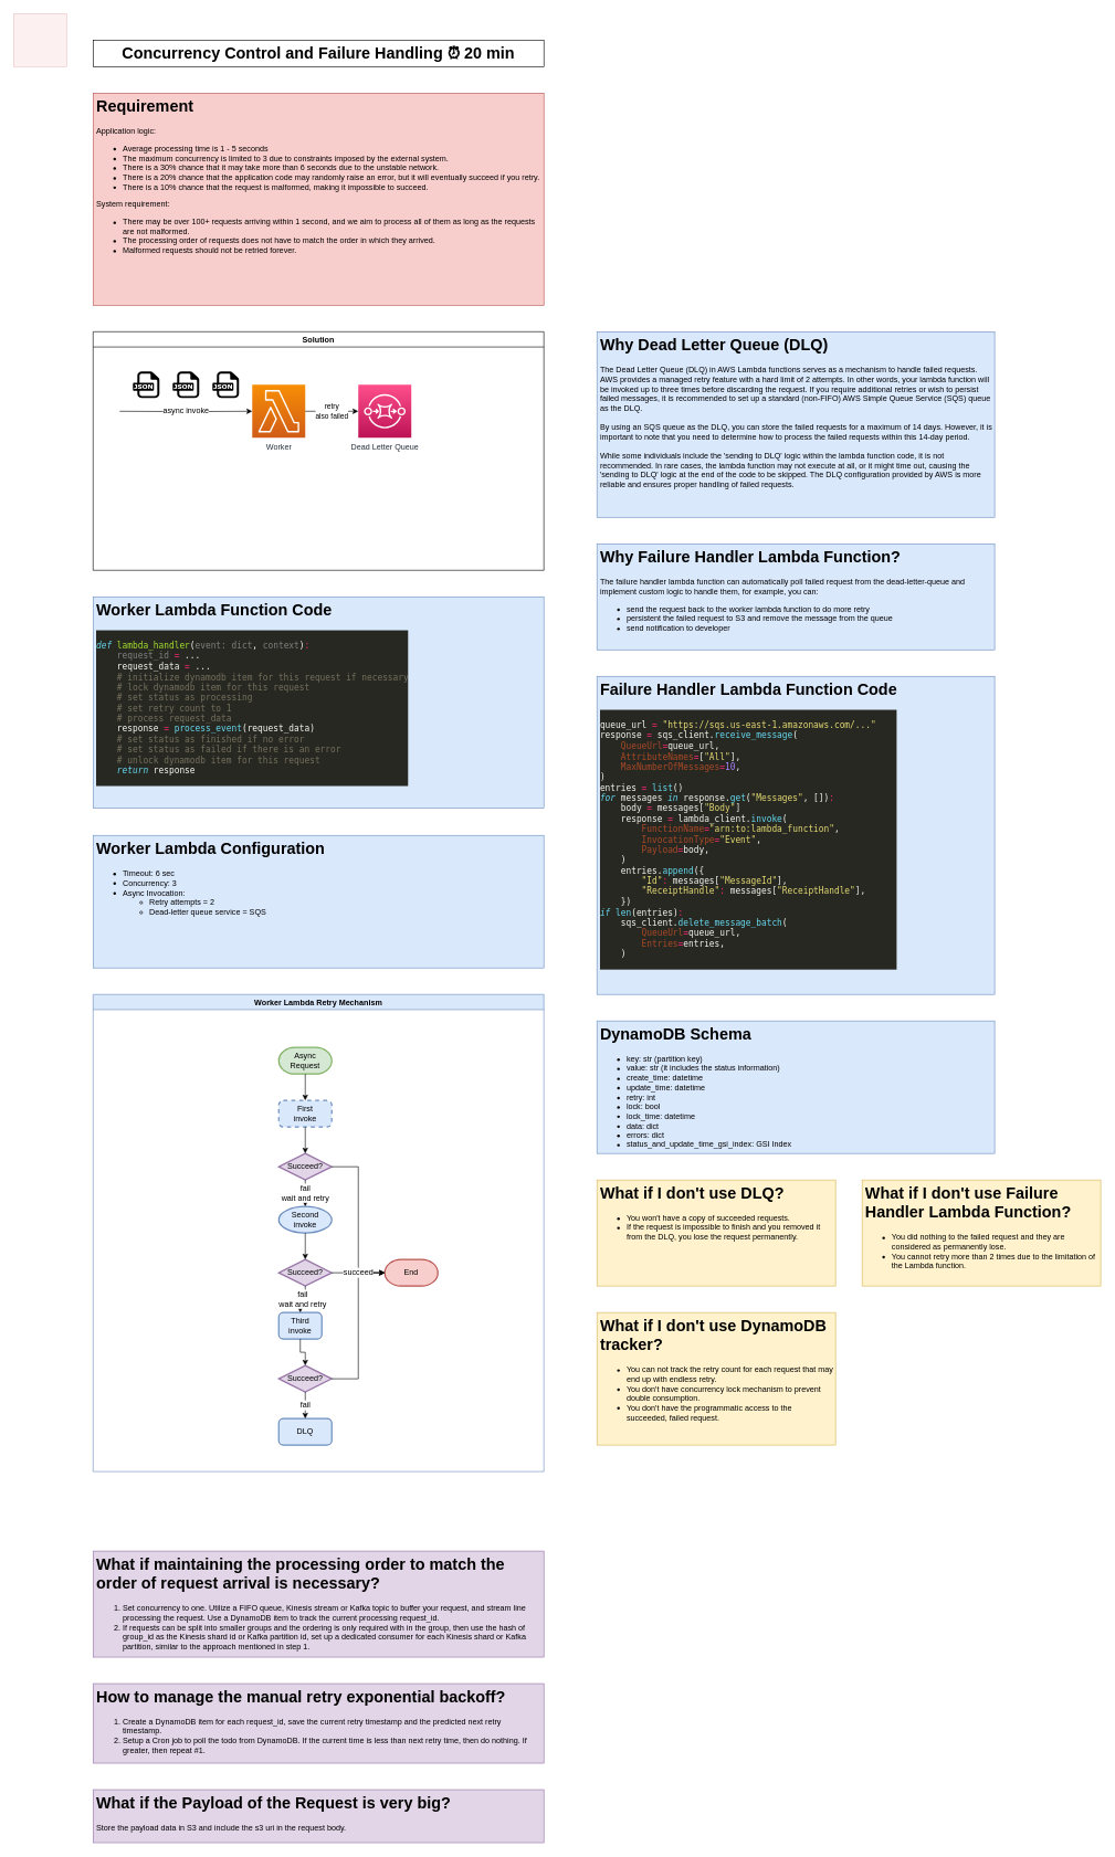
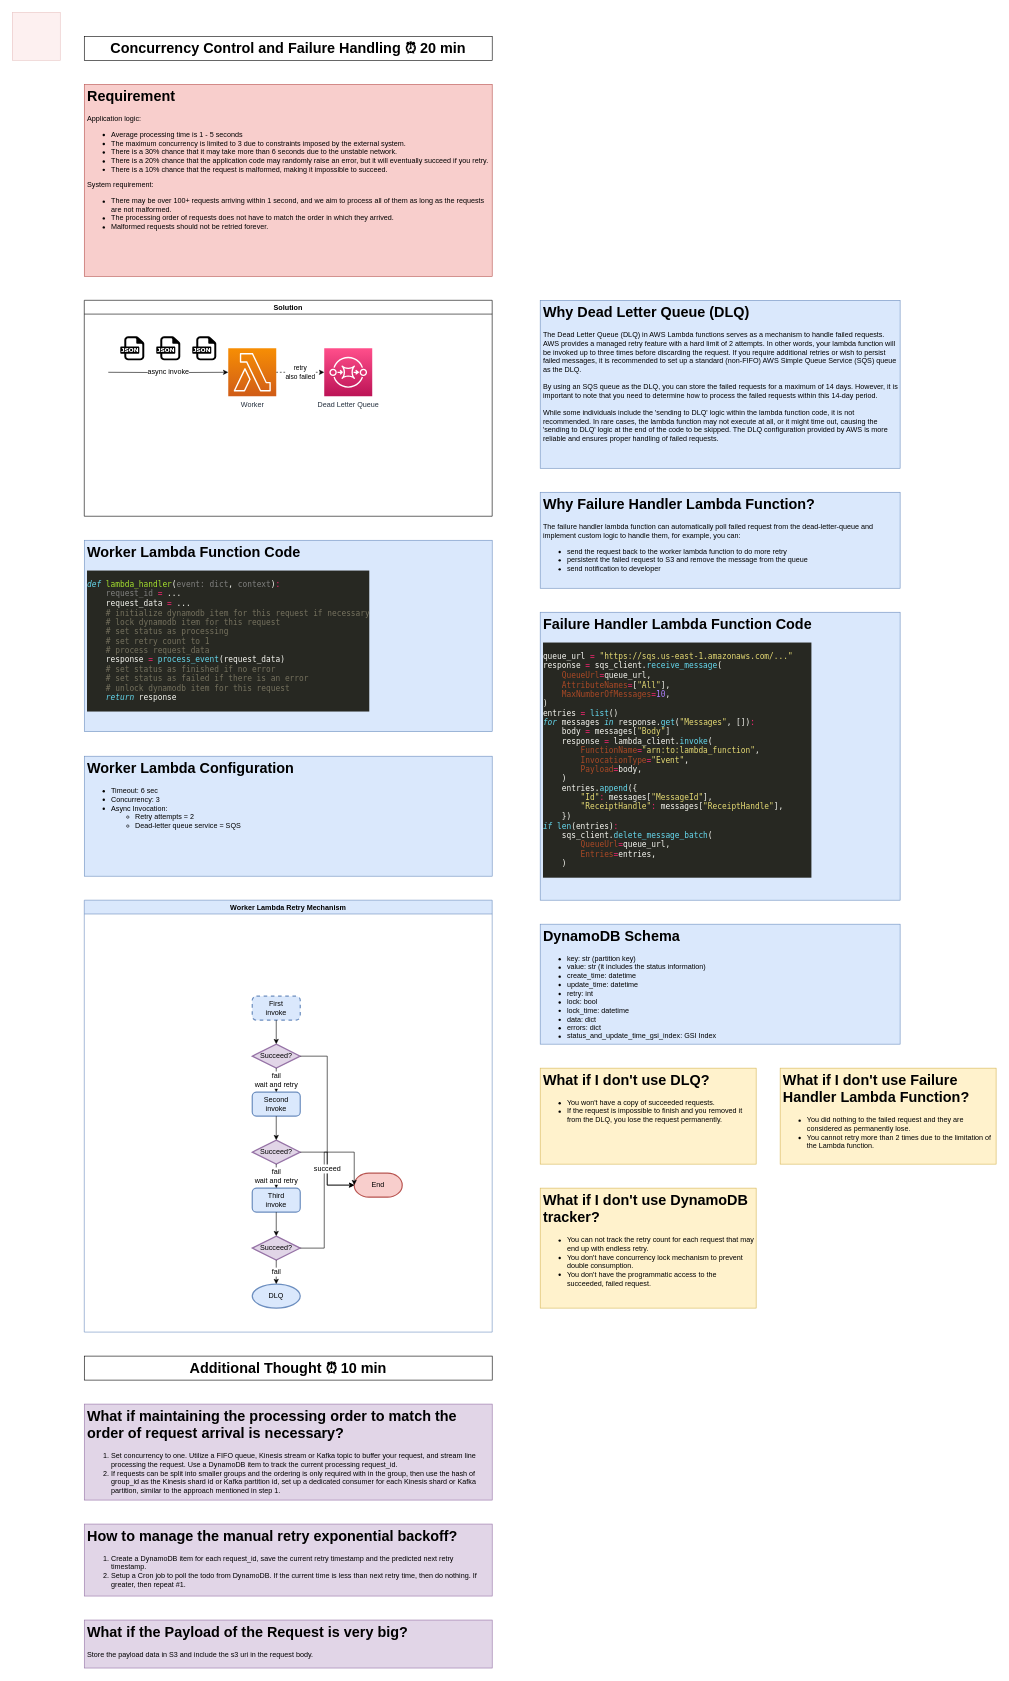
- <mxCell id="13" value="retry&lt;br&gt;also failed" style="edgeStyle=orthogonalEdgeStyle;rounded=0;orthogonalLoop=1;jettySize=auto;html=1;exitX=1;exitY=0.5;exitDx=0;exitDy=0;exitPerimeter=0;entryX=0;entryY=0.5;entryDx=0;entryDy=0;entryPerimeter=0;" parent="10" source="11" target="12" edge="1"><mxGeometry relative="1" as="geometry" /></mxCell>
+ <mxCell id="13" value="retry&lt;br&gt;also failed" style="edgeStyle=orthogonalEdgeStyle;rounded=0;orthogonalLoop=1;jettySize=auto;html=1;exitX=1;exitY=0.5;exitDx=0;exitDy=0;exitPerimeter=0;entryX=0;entryY=0.5;entryDx=0;entryDy=0;entryPerimeter=0;dashed=1;" parent="10" source="11" target="12" edge="1"><mxGeometry relative="1" as="geometry" /></mxCell>
- <mxCell id="20" value="Async&lt;br&gt;Request" style="strokeWidth=2;html=1;shape=mxgraph.flowchart.terminator;whiteSpace=wrap;fontSize=12;fillColor=#d5e8d4;strokeColor=#82b366;" parent="19" vertex="1"><mxGeometry x="280" y="80" width="80" height="40" as="geometry" /></mxCell>
- <mxCell id="22" style="edgeStyle=orthogonalEdgeStyle;rounded=0;orthogonalLoop=1;jettySize=auto;html=1;exitX=0.5;exitY=1;exitDx=0;exitDy=0;exitPerimeter=0;entryX=0.5;entryY=0;entryDx=0;entryDy=0;fontSize=12;" parent="19" source="20" target="21" edge="1"><mxGeometry relative="1" as="geometry" /></mxCell>
- <mxCell id="25" value="Second invoke" style="ellipse;whiteSpace=wrap;html=1;absoluteArcSize=1;arcSize=14;strokeWidth=2;fontSize=12;fillColor=#dae8fc;strokeColor=#6c8ebf;" parent="19" vertex="1"><mxGeometry x="280" y="320" width="80" height="40" as="geometry" /></mxCell>
+ <mxCell id="25" value="Second invoke" style="rounded=1;whiteSpace=wrap;html=1;absoluteArcSize=1;arcSize=14;strokeWidth=2;fontSize=12;fillColor=#dae8fc;strokeColor=#6c8ebf;" parent="19" vertex="1"><mxGeometry x="280" y="320" width="80" height="40" as="geometry" /></mxCell>
- <mxCell id="35" value="End" style="strokeWidth=2;html=1;shape=mxgraph.flowchart.terminator;whiteSpace=wrap;fontSize=12;fillColor=#f8cecc;strokeColor=#b85450;" parent="19" vertex="1"><mxGeometry x="440" y="400" width="80" height="40" as="geometry" /></mxCell>
+ <mxCell id="35" value="End" style="strokeWidth=2;html=1;shape=mxgraph.flowchart.terminator;whiteSpace=wrap;fontSize=12;fillColor=#f8cecc;strokeColor=#b85450;" parent="19" vertex="1"><mxGeometry x="450" y="455" width="80" height="40" as="geometry" /></mxCell>
- <mxCell id="29" value="Third&lt;br&gt;invoke" style="rounded=1;whiteSpace=wrap;html=1;absoluteArcSize=1;arcSize=14;strokeWidth=2;fontSize=12;fillColor=#dae8fc;strokeColor=#6c8ebf;" parent="19" vertex="1"><mxGeometry x="280" y="480" width="65" height="40" as="geometry" /></mxCell>
+ <mxCell id="29" value="Third&lt;br&gt;invoke" style="rounded=1;whiteSpace=wrap;html=1;absoluteArcSize=1;arcSize=14;strokeWidth=2;fontSize=12;fillColor=#dae8fc;strokeColor=#6c8ebf;" parent="19" vertex="1"><mxGeometry x="280" y="480" width="80" height="40" as="geometry" /></mxCell>
- <mxCell id="33" value="DLQ" style="rounded=1;whiteSpace=wrap;html=1;absoluteArcSize=1;arcSize=14;strokeWidth=2;fontSize=12;fillColor=#dae8fc;strokeColor=#6c8ebf;" parent="19" vertex="1"><mxGeometry x="280" y="640" width="80" height="40" as="geometry" /></mxCell>
+ <mxCell id="33" value="DLQ" style="ellipse;whiteSpace=wrap;html=1;absoluteArcSize=1;arcSize=14;strokeWidth=2;fontSize=12;fillColor=#dae8fc;strokeColor=#6c8ebf;" parent="19" vertex="1"><mxGeometry x="280" y="640" width="80" height="40" as="geometry" /></mxCell>
+ <mxCell id="43" value="&lt;font size=&quot;1&quot;&gt;&lt;b style=&quot;font-size: 24px&quot;&gt;Additional Thought&amp;nbsp;&lt;/b&gt;&lt;/font&gt;&lt;span style=&quot;font-size: 24px&quot;&gt;&lt;b&gt;⏰ 10 min&lt;/b&gt;&lt;/span&gt;" style="text;html=1;strokeColor=#000000;fillColor=none;align=center;verticalAlign=middle;whiteSpace=wrap;rounded=0;strokeWidth=1;" parent="1" vertex="1"><mxGeometry x="140" y="2260" width="680" height="40" as="geometry" /></mxCell>
